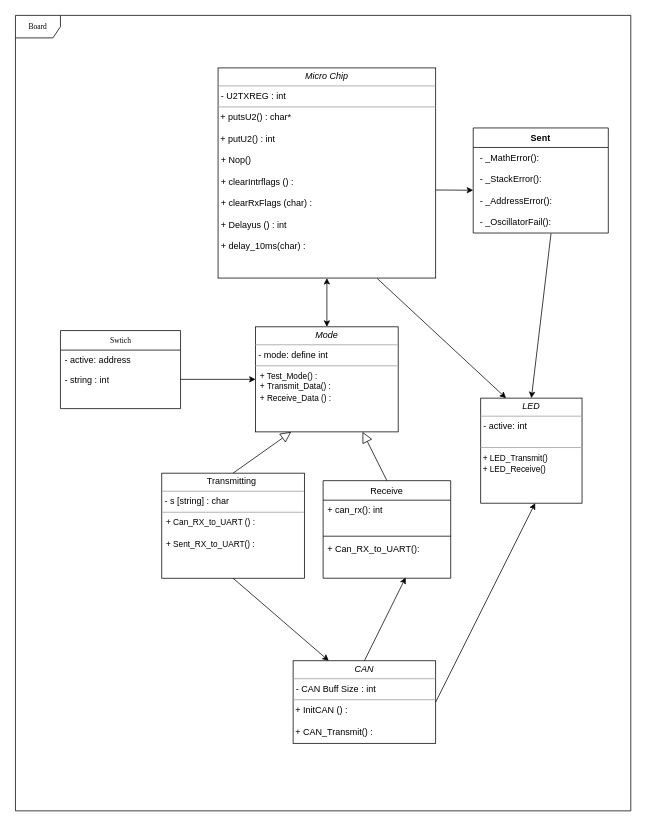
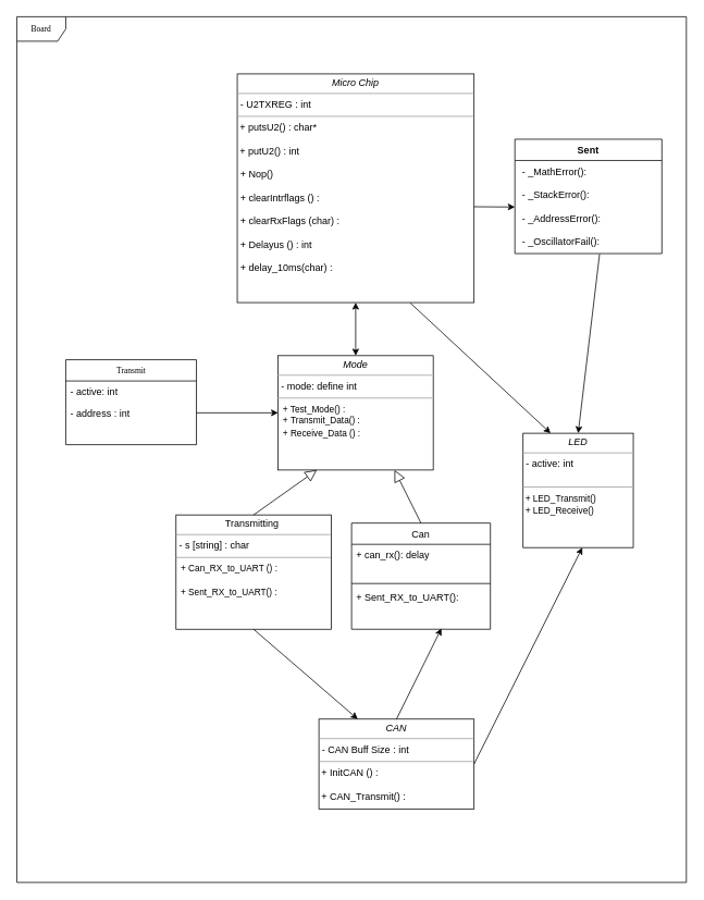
- <mxCell id="3" value="Swtich" style="swimlane;html=1;fontStyle=0;childLayout=stackLayout;horizontal=1;startSize=26;fillColor=none;horizontalStack=0;resizeParent=1;resizeLast=0;collapsible=1;marginBottom=0;swimlaneFillColor=#ffffff;rounded=0;shadow=0;comic=0;labelBackgroundColor=none;strokeWidth=1;fontFamily=Verdana;fontSize=10;align=center;" parent="1" vertex="1"><mxGeometry x="80" y="440" width="160" height="104" as="geometry" /></mxCell>
+ <mxCell id="3" value="Transmit" style="swimlane;html=1;fontStyle=0;childLayout=stackLayout;horizontal=1;startSize=26;fillColor=none;horizontalStack=0;resizeParent=1;resizeLast=0;collapsible=1;marginBottom=0;swimlaneFillColor=#ffffff;rounded=0;shadow=0;comic=0;labelBackgroundColor=none;strokeWidth=1;fontFamily=Verdana;fontSize=10;align=center;" parent="1" vertex="1"><mxGeometry x="80" y="440" width="160" height="104" as="geometry" /></mxCell>
- <mxCell id="4" value="- active: address" style="text;html=1;strokeColor=none;fillColor=none;align=left;verticalAlign=top;spacingLeft=4;spacingRight=4;whiteSpace=wrap;overflow=hidden;rotatable=0;points=[[0,0.5],[1,0.5]];portConstraint=eastwest;" parent="3" vertex="1"><mxGeometry y="26" width="160" height="26" as="geometry" /></mxCell>
+ <mxCell id="4" value="- active: int" style="text;html=1;strokeColor=none;fillColor=none;align=left;verticalAlign=top;spacingLeft=4;spacingRight=4;whiteSpace=wrap;overflow=hidden;rotatable=0;points=[[0,0.5],[1,0.5]];portConstraint=eastwest;" parent="3" vertex="1"><mxGeometry y="26" width="160" height="26" as="geometry" /></mxCell>
- <mxCell id="5" value="- string : int" style="text;html=1;strokeColor=none;fillColor=none;align=left;verticalAlign=top;spacingLeft=4;spacingRight=4;whiteSpace=wrap;overflow=hidden;rotatable=0;points=[[0,0.5],[1,0.5]];portConstraint=eastwest;" parent="3" vertex="1"><mxGeometry y="52" width="160" height="26" as="geometry" /></mxCell>
+ <mxCell id="5" value="- address : int" style="text;html=1;strokeColor=none;fillColor=none;align=left;verticalAlign=top;spacingLeft=4;spacingRight=4;whiteSpace=wrap;overflow=hidden;rotatable=0;points=[[0,0.5],[1,0.5]];portConstraint=eastwest;" parent="3" vertex="1"><mxGeometry y="52" width="160" height="26" as="geometry" /></mxCell>
- <mxCell id="15" value="&lt;span style=&quot;font-weight: 400;&quot;&gt;Receive&lt;/span&gt;" style="swimlane;fontStyle=1;align=center;verticalAlign=top;childLayout=stackLayout;horizontal=1;startSize=26;horizontalStack=0;resizeParent=1;resizeParentMax=0;resizeLast=0;collapsible=1;marginBottom=0;whiteSpace=wrap;html=1;" parent="1" vertex="1"><mxGeometry x="430" y="640" width="170" height="130" as="geometry" /></mxCell>
+ <mxCell id="15" value="&lt;span style=&quot;font-weight: 400;&quot;&gt;Can&lt;/span&gt;" style="swimlane;fontStyle=1;align=center;verticalAlign=top;childLayout=stackLayout;horizontal=1;startSize=26;horizontalStack=0;resizeParent=1;resizeParentMax=0;resizeLast=0;collapsible=1;marginBottom=0;whiteSpace=wrap;html=1;" parent="1" vertex="1"><mxGeometry x="430" y="640" width="170" height="130" as="geometry" /></mxCell>
- <mxCell id="16" value="+ can_rx(): int&lt;br&gt;" style="text;strokeColor=none;fillColor=none;align=left;verticalAlign=top;spacingLeft=4;spacingRight=4;overflow=hidden;rotatable=0;points=[[0,0.5],[1,0.5]];portConstraint=eastwest;whiteSpace=wrap;html=1;" parent="15" vertex="1"><mxGeometry y="26" width="170" height="44" as="geometry" /></mxCell>
+ <mxCell id="16" value="+ can_rx(): delay&lt;br&gt;" style="text;strokeColor=none;fillColor=none;align=left;verticalAlign=top;spacingLeft=4;spacingRight=4;overflow=hidden;rotatable=0;points=[[0,0.5],[1,0.5]];portConstraint=eastwest;whiteSpace=wrap;html=1;" parent="15" vertex="1"><mxGeometry y="26" width="170" height="44" as="geometry" /></mxCell>
- <mxCell id="18" value="+ Can_RX_to_UART():&lt;br style=&quot;border-color: var(--border-color);&quot;&gt;&lt;br style=&quot;border-color: var(--border-color);&quot;&gt;" style="text;strokeColor=none;fillColor=none;align=left;verticalAlign=top;spacingLeft=4;spacingRight=4;overflow=hidden;rotatable=0;points=[[0,0.5],[1,0.5]];portConstraint=eastwest;whiteSpace=wrap;html=1;" parent="15" vertex="1"><mxGeometry y="78" width="170" height="52" as="geometry" /></mxCell>
+ <mxCell id="18" value="+ Sent_RX_to_UART():&lt;br style=&quot;border-color: var(--border-color);&quot;&gt;&lt;br style=&quot;border-color: var(--border-color);&quot;&gt;" style="text;strokeColor=none;fillColor=none;align=left;verticalAlign=top;spacingLeft=4;spacingRight=4;overflow=hidden;rotatable=0;points=[[0,0.5],[1,0.5]];portConstraint=eastwest;whiteSpace=wrap;html=1;" parent="15" vertex="1"><mxGeometry y="78" width="170" height="52" as="geometry" /></mxCell>
